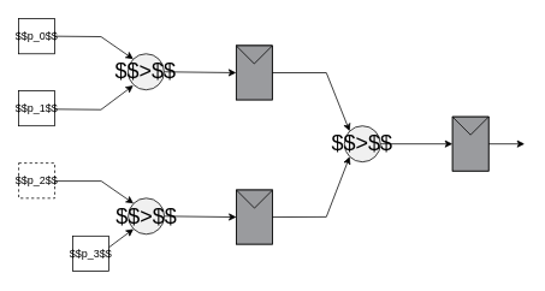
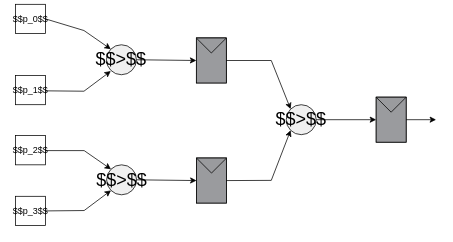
- <mxCell id="26" value="$$p_0$$" style="rounded=0;whiteSpace=wrap;html=1;" vertex="1" parent="1"><mxGeometry x="20" y="20.25" width="40" height="39" as="geometry" /></mxCell>
+ <mxCell id="26" value="$$p_0$$" style="rounded=0;whiteSpace=wrap;html=1;" vertex="1" parent="1"><mxGeometry x="20" y="5.25" width="40" height="39" as="geometry" /></mxCell>
- <mxCell id="28" value="$$p_2$$" style="rounded=0;whiteSpace=wrap;html=1;dashed=1;" vertex="1" parent="1"><mxGeometry x="20" y="180.5" width="40" height="39" as="geometry" /></mxCell>
+ <mxCell id="28" value="$$p_2$$" style="rounded=0;whiteSpace=wrap;html=1;" vertex="1" parent="1"><mxGeometry x="20" y="180.5" width="40" height="39" as="geometry" /></mxCell>
- <mxCell id="29" value="$$p_3$$" style="rounded=0;whiteSpace=wrap;html=1;" vertex="1" parent="1"><mxGeometry x="80" y="261.5" width="40" height="39" as="geometry" /></mxCell>
+ <mxCell id="29" value="$$p_3$$" style="rounded=0;whiteSpace=wrap;html=1;" vertex="1" parent="1"><mxGeometry x="20" y="261.5" width="40" height="39" as="geometry" /></mxCell>
